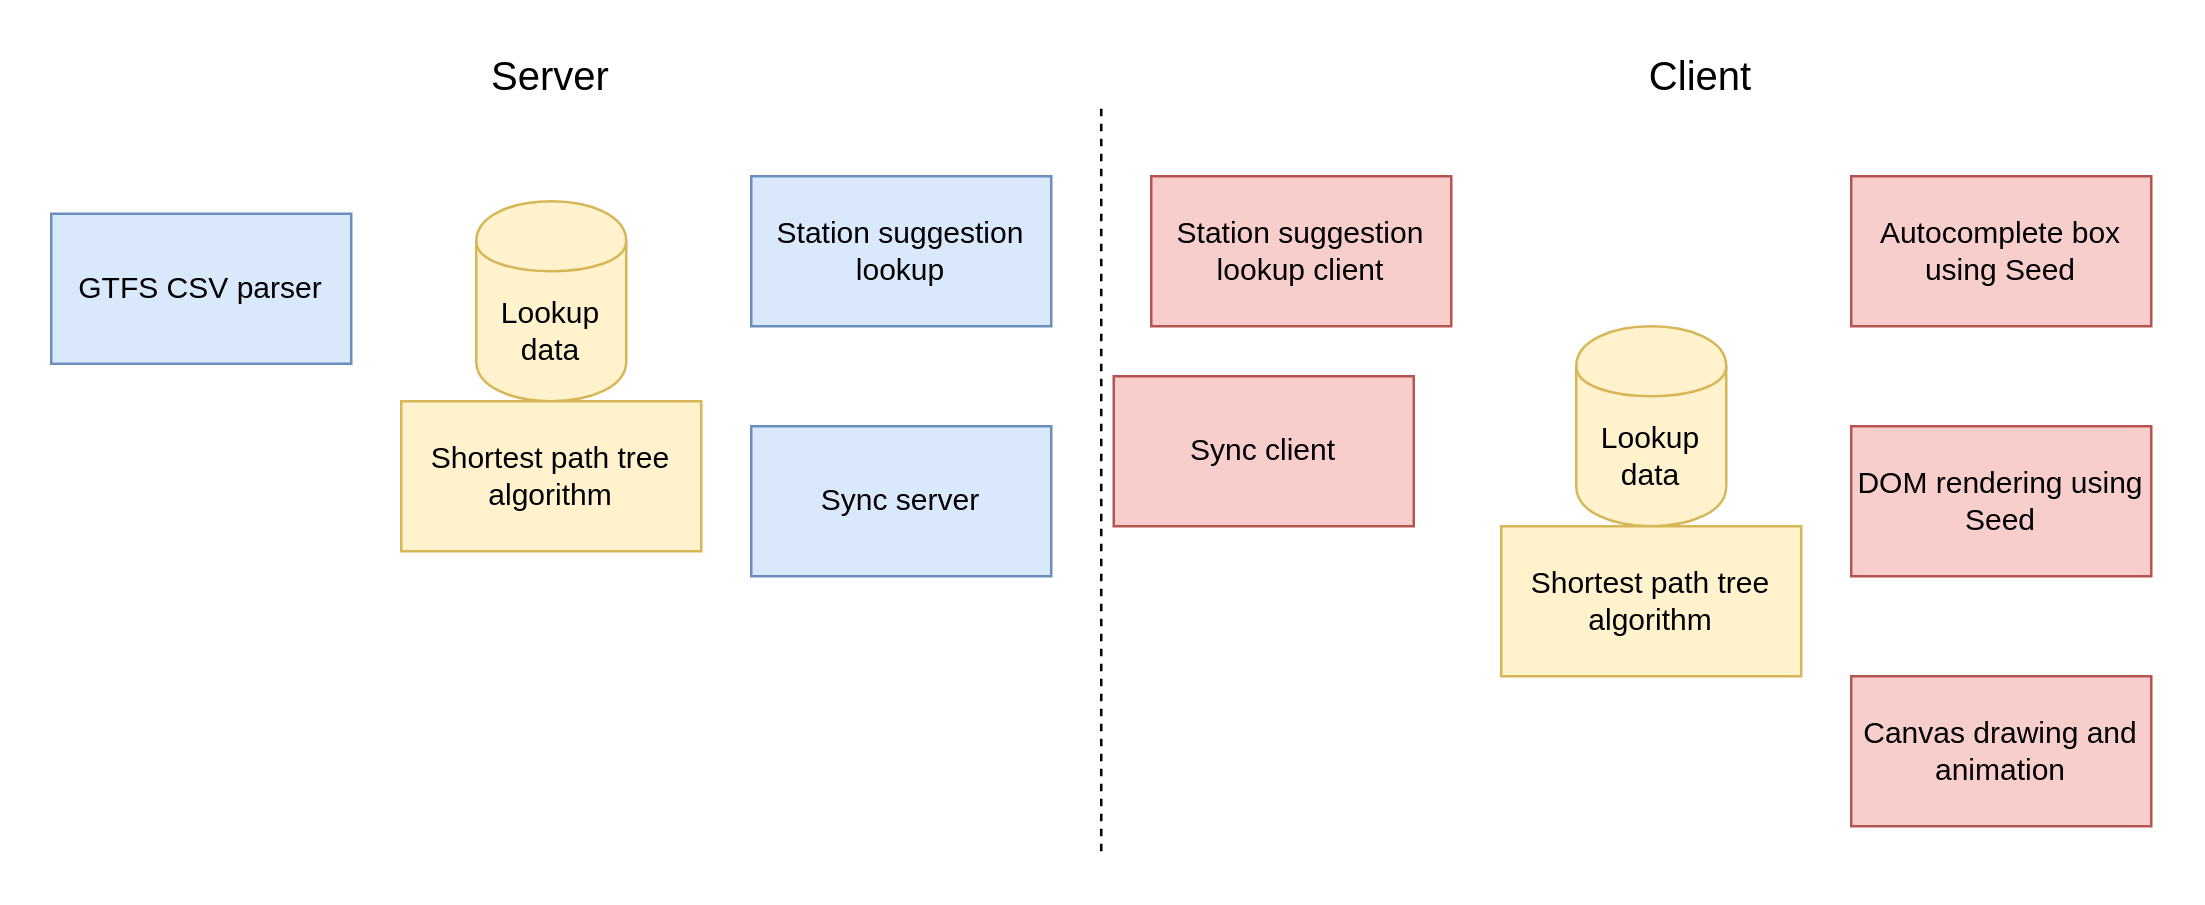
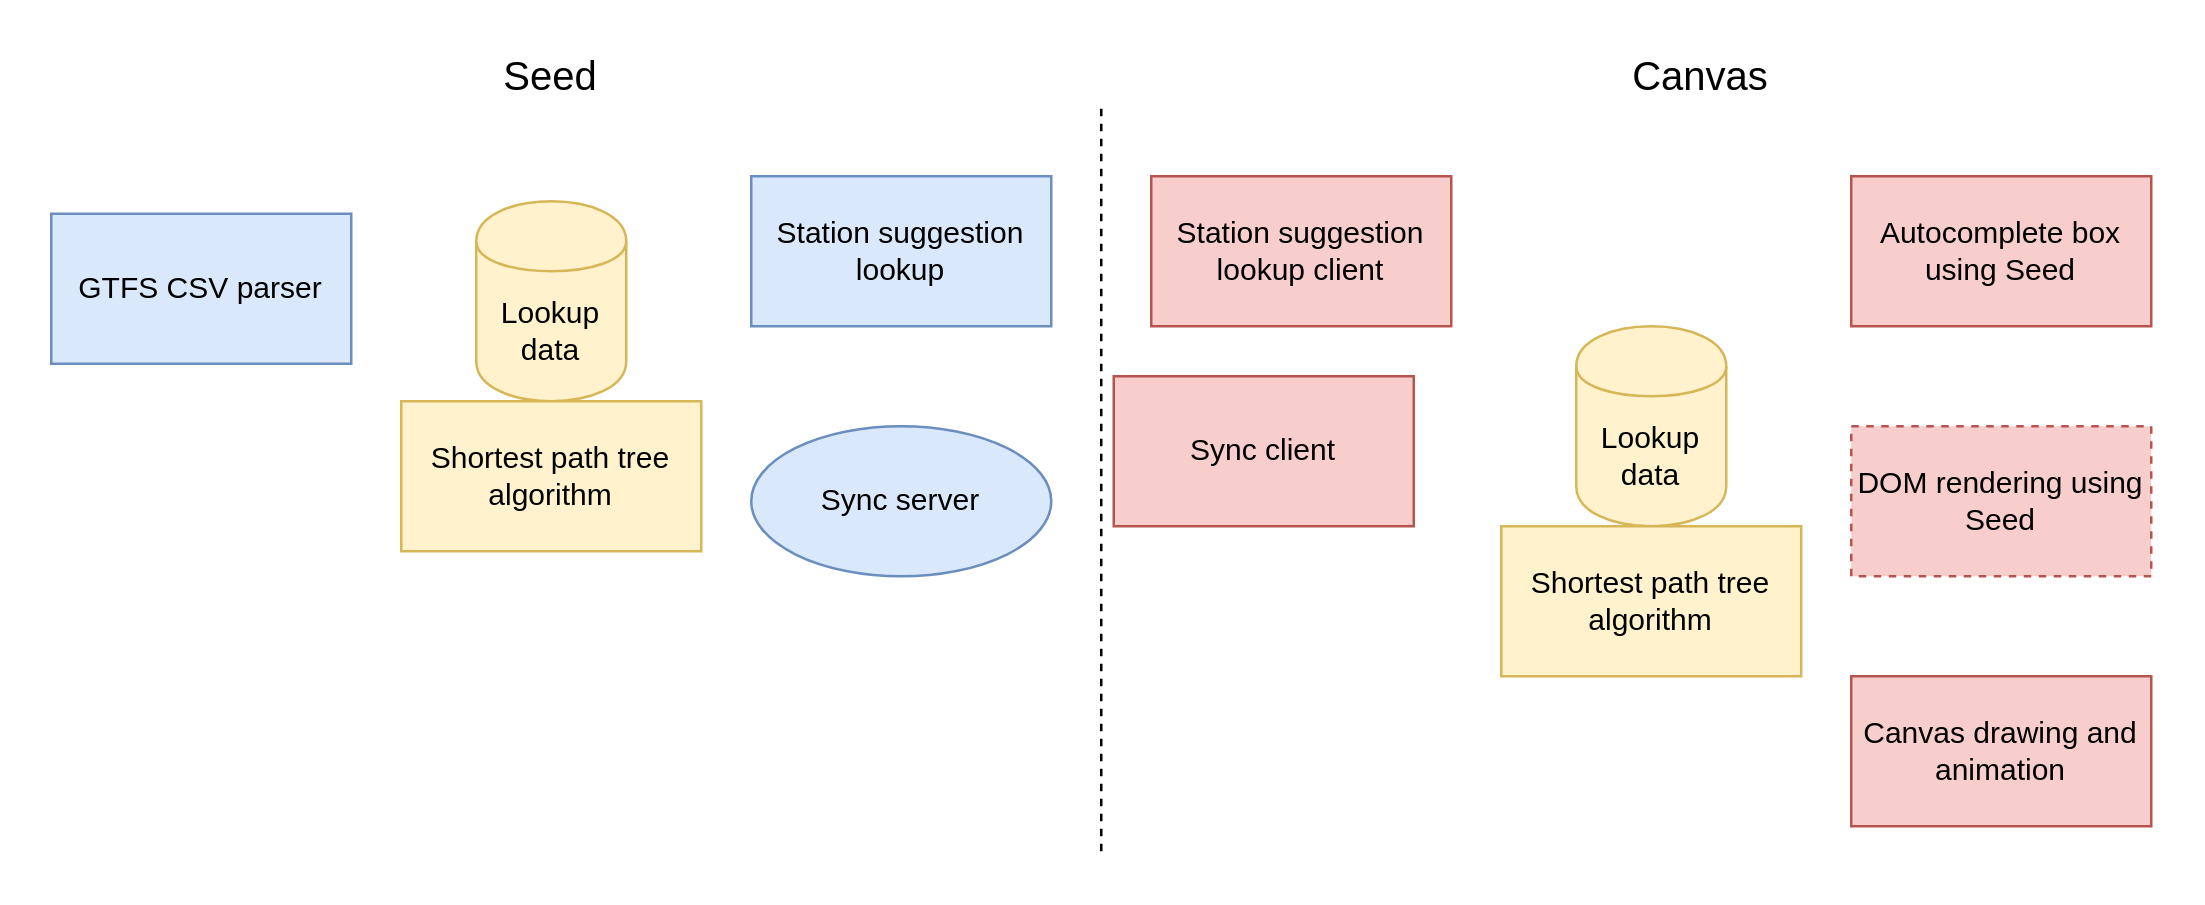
- <mxCell id="6" value="Server" style="text;html=1;align=center;verticalAlign=middle;whiteSpace=wrap;rounded=0;fontSize=16;" vertex="1" parent="1"><mxGeometry x="200" y="20" width="40" height="20" as="geometry" /></mxCell>
+ <mxCell id="6" value="Seed" style="text;html=1;align=center;verticalAlign=middle;whiteSpace=wrap;rounded=0;fontSize=16;" vertex="1" parent="1"><mxGeometry x="200" y="20" width="40" height="20" as="geometry" /></mxCell>
- <mxCell id="7" value="Client" style="text;html=1;strokeColor=none;fillColor=none;align=center;verticalAlign=middle;whiteSpace=wrap;rounded=0;fontSize=16;" vertex="1" parent="1"><mxGeometry x="660" y="20" width="40" height="20" as="geometry" /></mxCell>
+ <mxCell id="7" value="Canvas" style="text;html=1;strokeColor=none;fillColor=none;align=center;verticalAlign=middle;whiteSpace=wrap;rounded=0;fontSize=16;" vertex="1" parent="1"><mxGeometry x="660" y="20" width="40" height="20" as="geometry" /></mxCell>
- <mxCell id="13" value="Sync server" style="rounded=0;whiteSpace=wrap;html=1;fontSize=12;fillColor=#dae8fc;strokeColor=#6c8ebf;" vertex="1" parent="1"><mxGeometry x="300" y="170" width="120" height="60" as="geometry" /></mxCell>
+ <mxCell id="13" value="Sync server" style="ellipse;whiteSpace=wrap;html=1;fontSize=12;fillColor=#dae8fc;strokeColor=#6c8ebf;" vertex="1" parent="1"><mxGeometry x="300" y="170" width="120" height="60" as="geometry" /></mxCell>
- <mxCell id="15" value="DOM rendering using Seed" style="rounded=0;whiteSpace=wrap;html=1;fontSize=12;fillColor=#f8cecc;strokeColor=#b85450;" vertex="1" parent="1"><mxGeometry x="740" y="170" width="120" height="60" as="geometry" /></mxCell>
+ <mxCell id="15" value="DOM rendering using Seed" style="rounded=0;whiteSpace=wrap;html=1;fontSize=12;fillColor=#f8cecc;strokeColor=#b85450;dashed=1;" vertex="1" parent="1"><mxGeometry x="740" y="170" width="120" height="60" as="geometry" /></mxCell>
